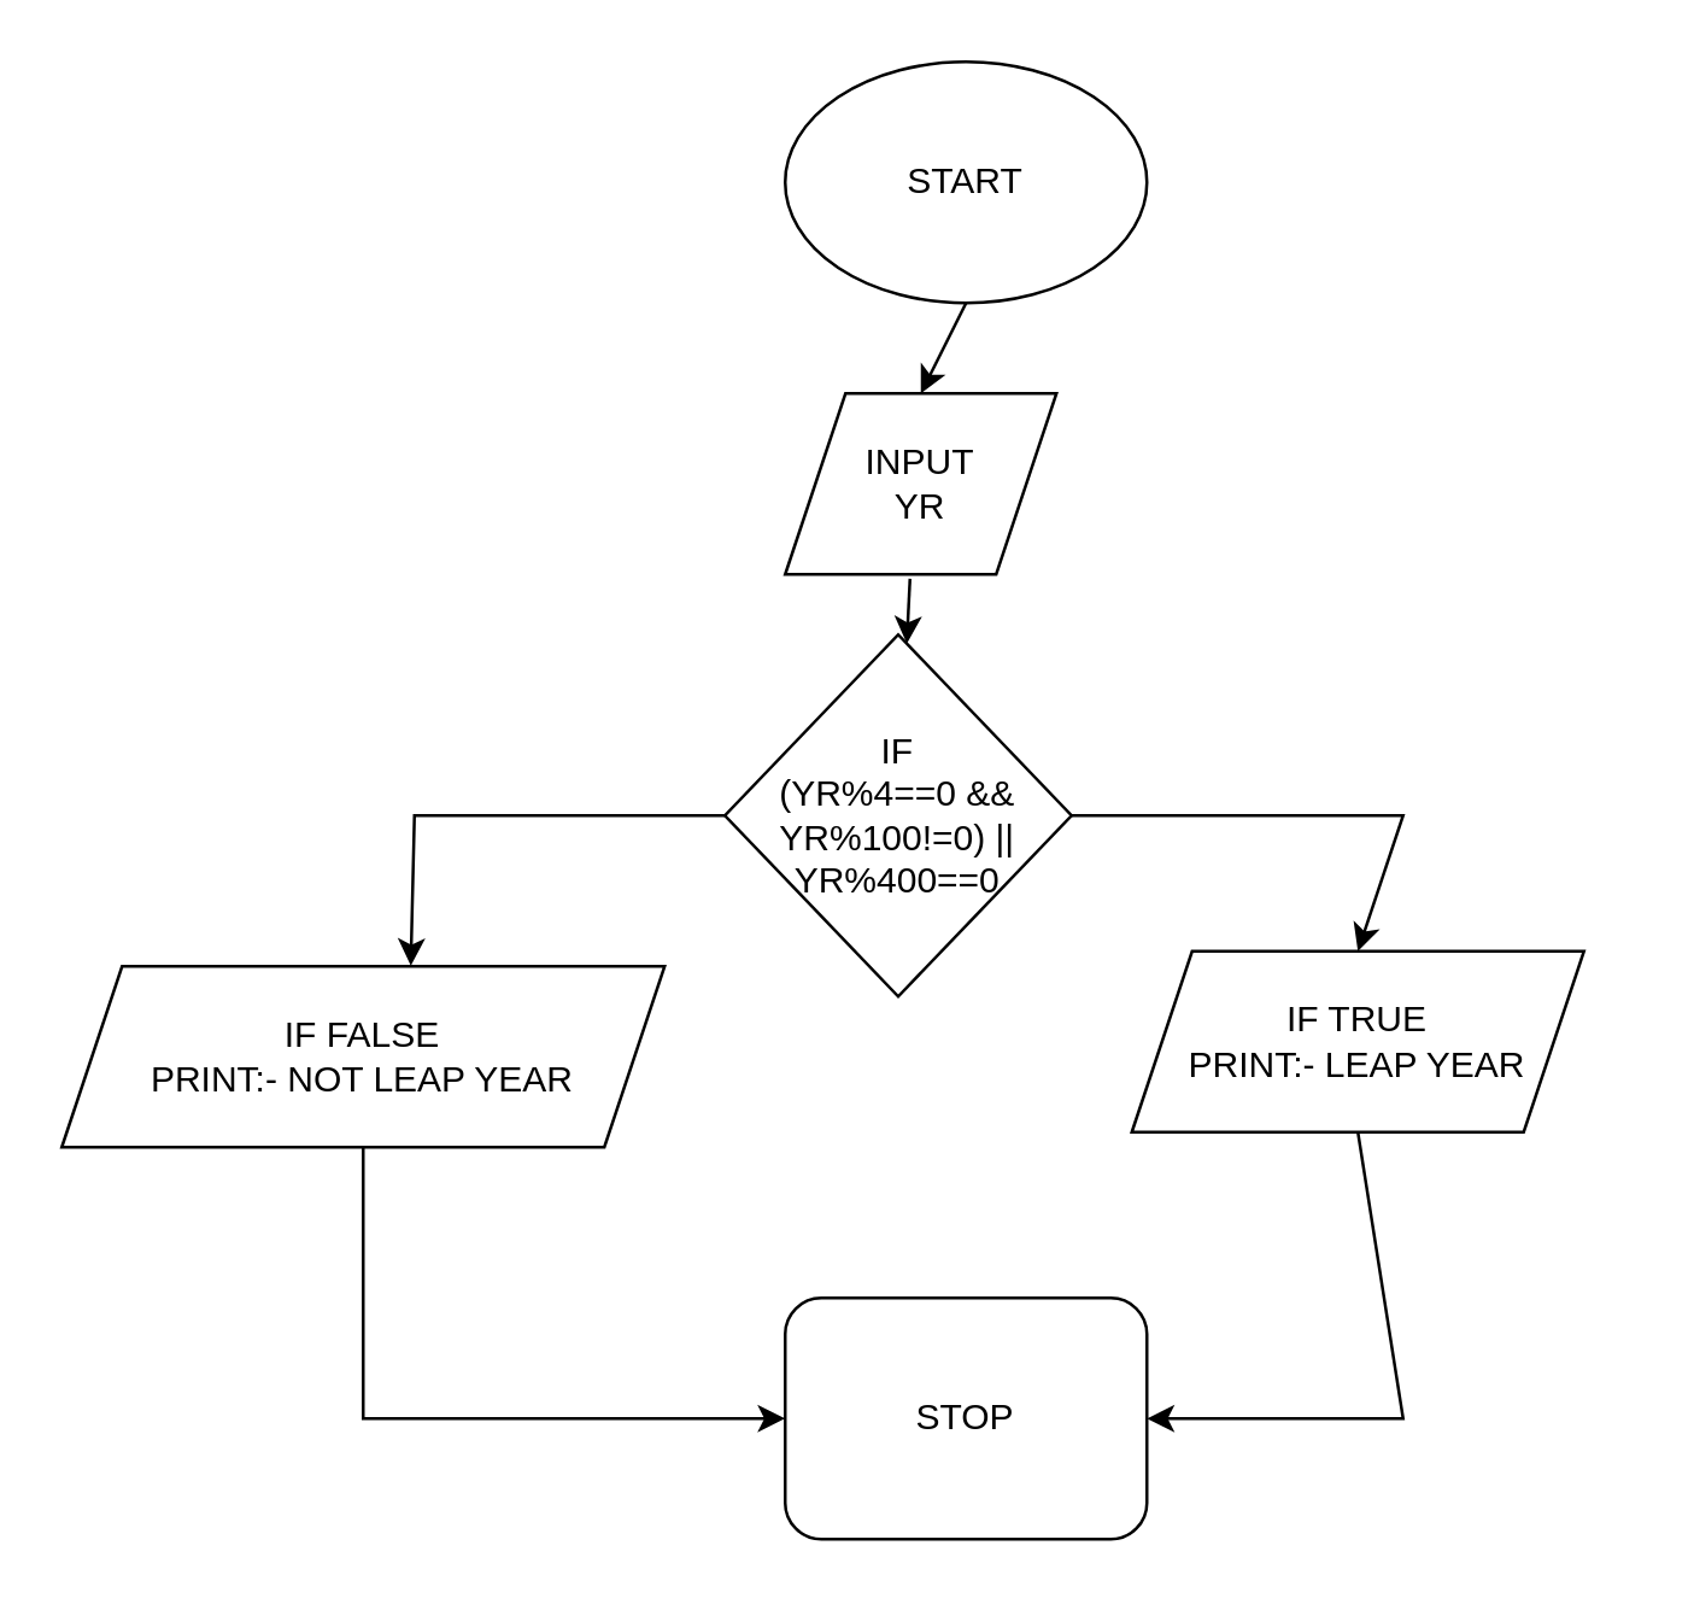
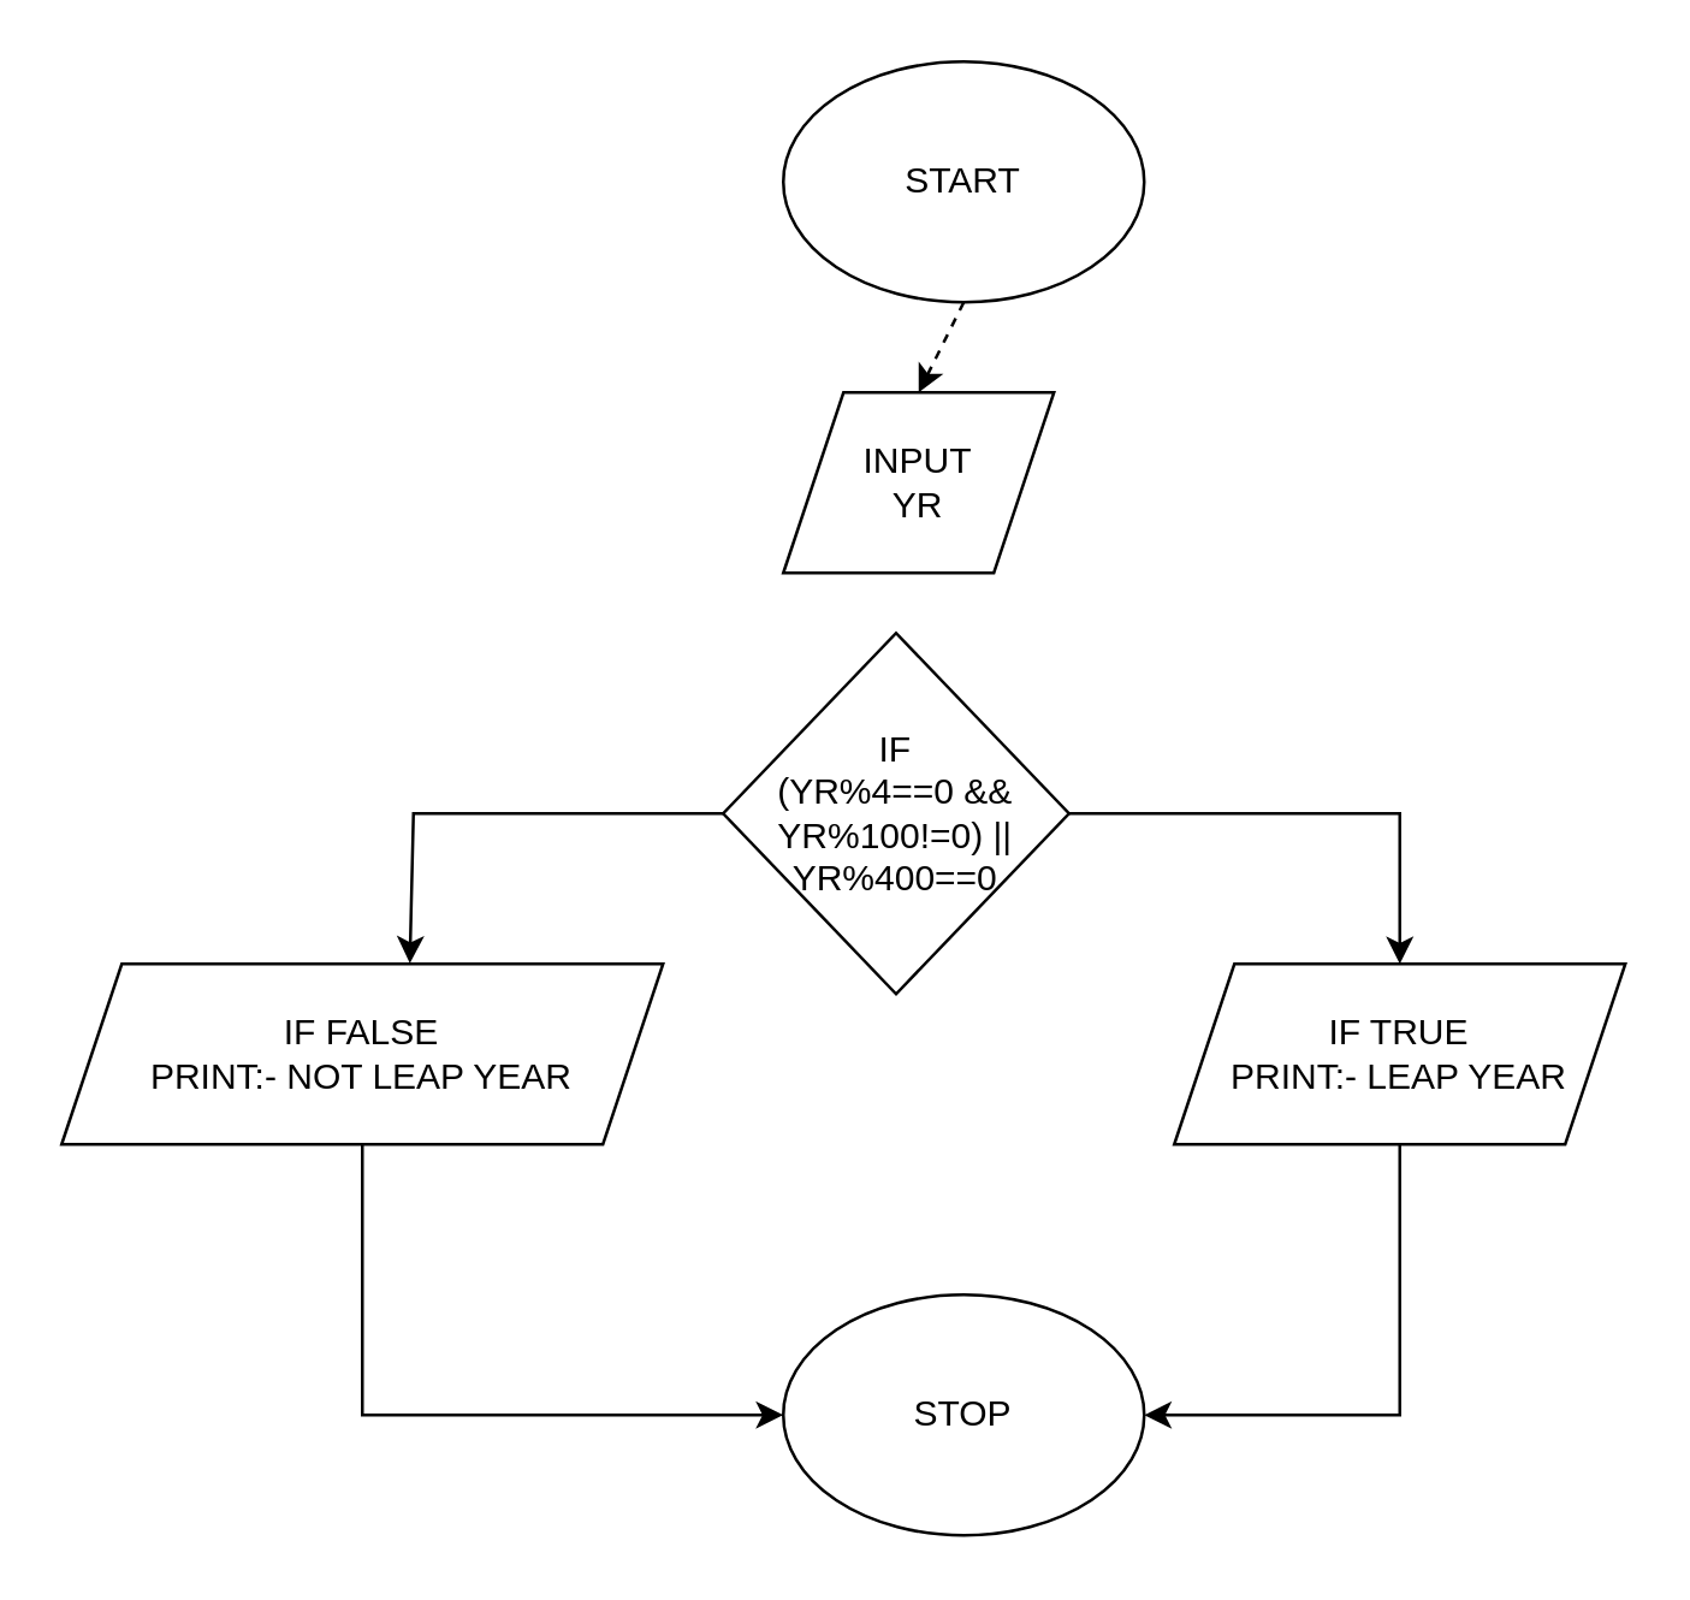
- <mxCell id="5" value="" style="endArrow=classic;html=1;rounded=0;exitX=0.5;exitY=1;exitDx=0;exitDy=0;entryX=0.5;entryY=0;entryDx=0;entryDy=0;" parent="1" source="2" target="3" edge="1"><mxGeometry width="50" height="50" relative="1" as="geometry"><mxPoint x="290" y="260" as="sourcePoint" /><mxPoint x="340" y="210" as="targetPoint" /></mxGeometry></mxCell>
+ <mxCell id="5" value="" style="endArrow=classic;html=1;rounded=0;exitX=0.5;exitY=1;exitDx=0;exitDy=0;entryX=0.5;entryY=0;entryDx=0;entryDy=0;dashed=1;" parent="1" source="2" target="3" edge="1"><mxGeometry width="50" height="50" relative="1" as="geometry"><mxPoint x="290" y="260" as="sourcePoint" /><mxPoint x="340" y="210" as="targetPoint" /></mxGeometry></mxCell>
- <mxCell id="6" value="" style="endArrow=classic;html=1;rounded=0;exitX=0.46;exitY=1.024;exitDx=0;exitDy=0;exitPerimeter=0;" parent="1" source="3" target="4" edge="1"><mxGeometry width="50" height="50" relative="1" as="geometry"><mxPoint x="290" y="260" as="sourcePoint" /><mxPoint x="320" y="200" as="targetPoint" /></mxGeometry></mxCell>
- <mxCell id="8" value="IF TRUE&lt;br&gt;PRINT:- LEAP YEAR" style="shape=parallelogram;perimeter=parallelogramPerimeter;whiteSpace=wrap;html=1;fixedSize=1;" parent="1" vertex="1"><mxGeometry x="375" y="315" width="150" height="60" as="geometry" /></mxCell>
+ <mxCell id="8" value="IF TRUE&lt;br&gt;PRINT:- LEAP YEAR" style="shape=parallelogram;perimeter=parallelogramPerimeter;whiteSpace=wrap;html=1;fixedSize=1;" parent="1" vertex="1"><mxGeometry x="390" y="320" width="150" height="60" as="geometry" /></mxCell>
- <mxCell id="11" value="STOP" style="whiteSpace=wrap;html=1;rounded=1;" parent="1" vertex="1"><mxGeometry x="260" y="430" width="120" height="80" as="geometry" /></mxCell>
+ <mxCell id="11" value="STOP" style="ellipse;whiteSpace=wrap;html=1;" parent="1" vertex="1"><mxGeometry x="260" y="430" width="120" height="80" as="geometry" /></mxCell>
